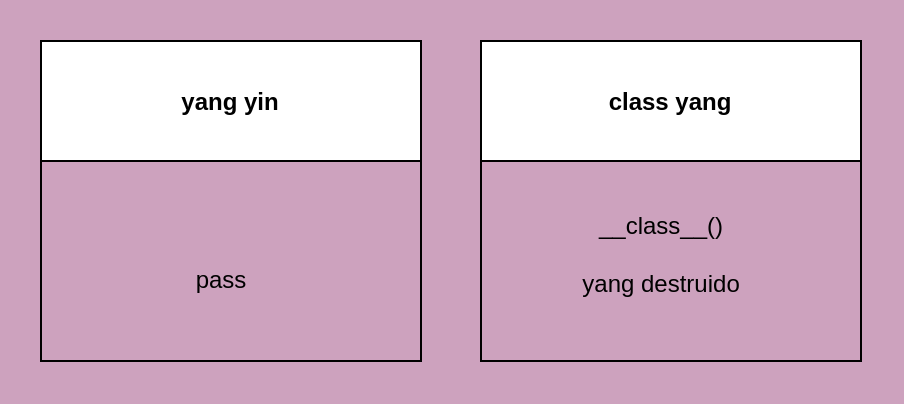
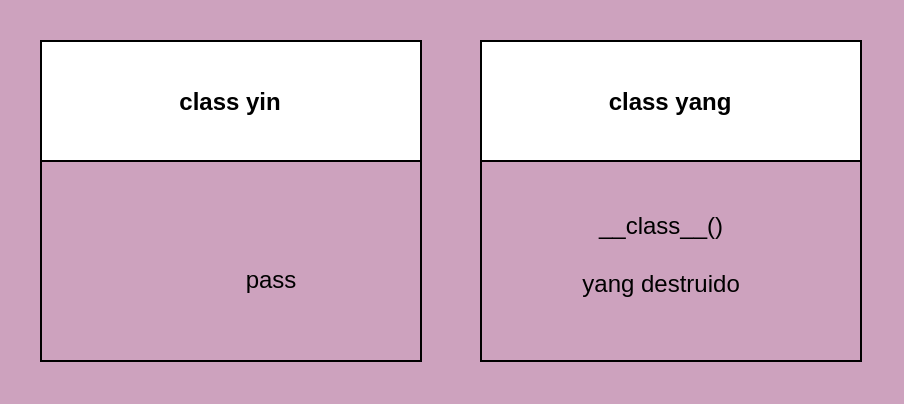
- <mxCell id="2" value="yang yin" style="swimlane;startSize=60;" vertex="1" parent="1"><mxGeometry x="20" y="20" width="190" height="160" as="geometry" /></mxCell>
+ <mxCell id="2" value="class yin" style="swimlane;startSize=60;" vertex="1" parent="1"><mxGeometry x="20" y="20" width="190" height="160" as="geometry" /></mxCell>
- <mxCell id="3" value="pass" style="text;html=1;align=center;verticalAlign=middle;resizable=0;points=[];autosize=1;strokeColor=none;fillColor=none;" vertex="1" parent="2"><mxGeometry x="70" y="110" width="40" height="20" as="geometry" /></mxCell>
+ <mxCell id="3" value="pass" style="text;html=1;align=center;verticalAlign=middle;resizable=0;points=[];autosize=1;strokeColor=none;fillColor=none;" vertex="1" parent="2"><mxGeometry x="95" y="110" width="40" height="20" as="geometry" /></mxCell>
